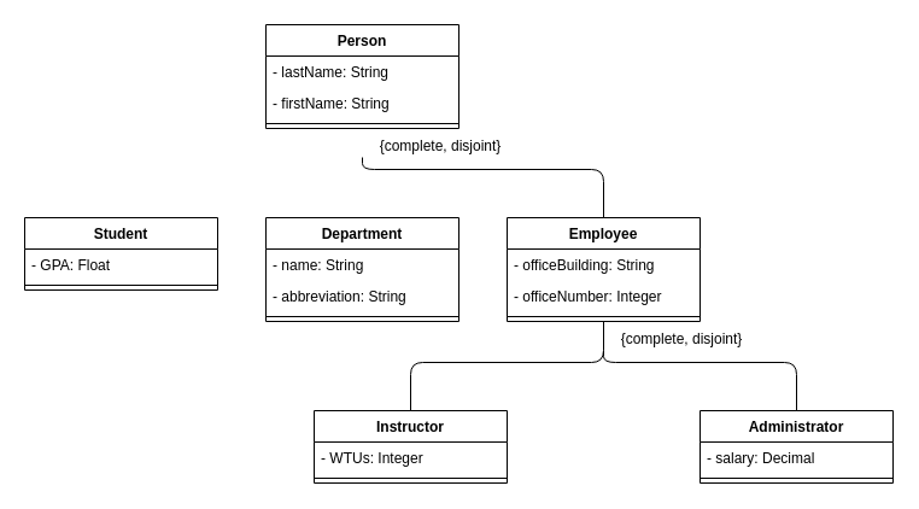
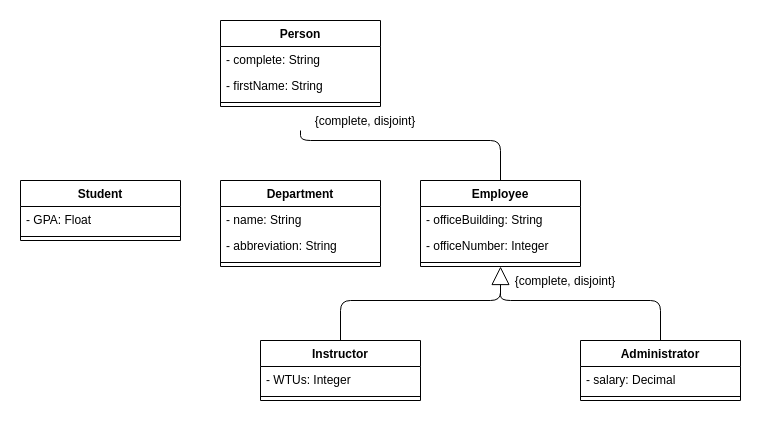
- <mxCell id="3" value="- lastName: String" style="text;strokeColor=none;fillColor=none;align=left;verticalAlign=top;spacingLeft=4;spacingRight=4;overflow=hidden;rotatable=0;points=[[0,0.5],[1,0.5]];portConstraint=eastwest;whiteSpace=wrap;html=1;" parent="2" vertex="1"><mxGeometry y="26" width="160" height="26" as="geometry" /></mxCell>
+ <mxCell id="3" value="- complete: String" style="text;strokeColor=none;fillColor=none;align=left;verticalAlign=top;spacingLeft=4;spacingRight=4;overflow=hidden;rotatable=0;points=[[0,0.5],[1,0.5]];portConstraint=eastwest;whiteSpace=wrap;html=1;" parent="2" vertex="1"><mxGeometry y="26" width="160" height="26" as="geometry" /></mxCell>
- <mxCell id="17" value="" style="endArrow=none;endSize=16;endFill=0;html=1;rounded=1;entryX=0.5;entryY=1;entryDx=0;entryDy=0;exitX=0.5;exitY=0;exitDx=0;exitDy=0;curved=0;" parent="1" source="14" target="9" edge="1"><mxGeometry width="160" relative="1" as="geometry"><mxPoint x="280" y="490" as="sourcePoint" /><mxPoint x="440" y="490" as="targetPoint" /><Array as="points"><mxPoint x="340" y="300" /><mxPoint x="500" y="300" /></Array></mxGeometry></mxCell>
+ <mxCell id="17" value="" style="endArrow=block;endSize=16;endFill=0;html=1;rounded=1;entryX=0.5;entryY=1;entryDx=0;entryDy=0;exitX=0.5;exitY=0;exitDx=0;exitDy=0;curved=0;" parent="1" source="14" target="9" edge="1"><mxGeometry width="160" relative="1" as="geometry"><mxPoint x="280" y="490" as="sourcePoint" /><mxPoint x="440" y="490" as="targetPoint" /><Array as="points"><mxPoint x="340" y="300" /><mxPoint x="500" y="300" /></Array></mxGeometry></mxCell>
